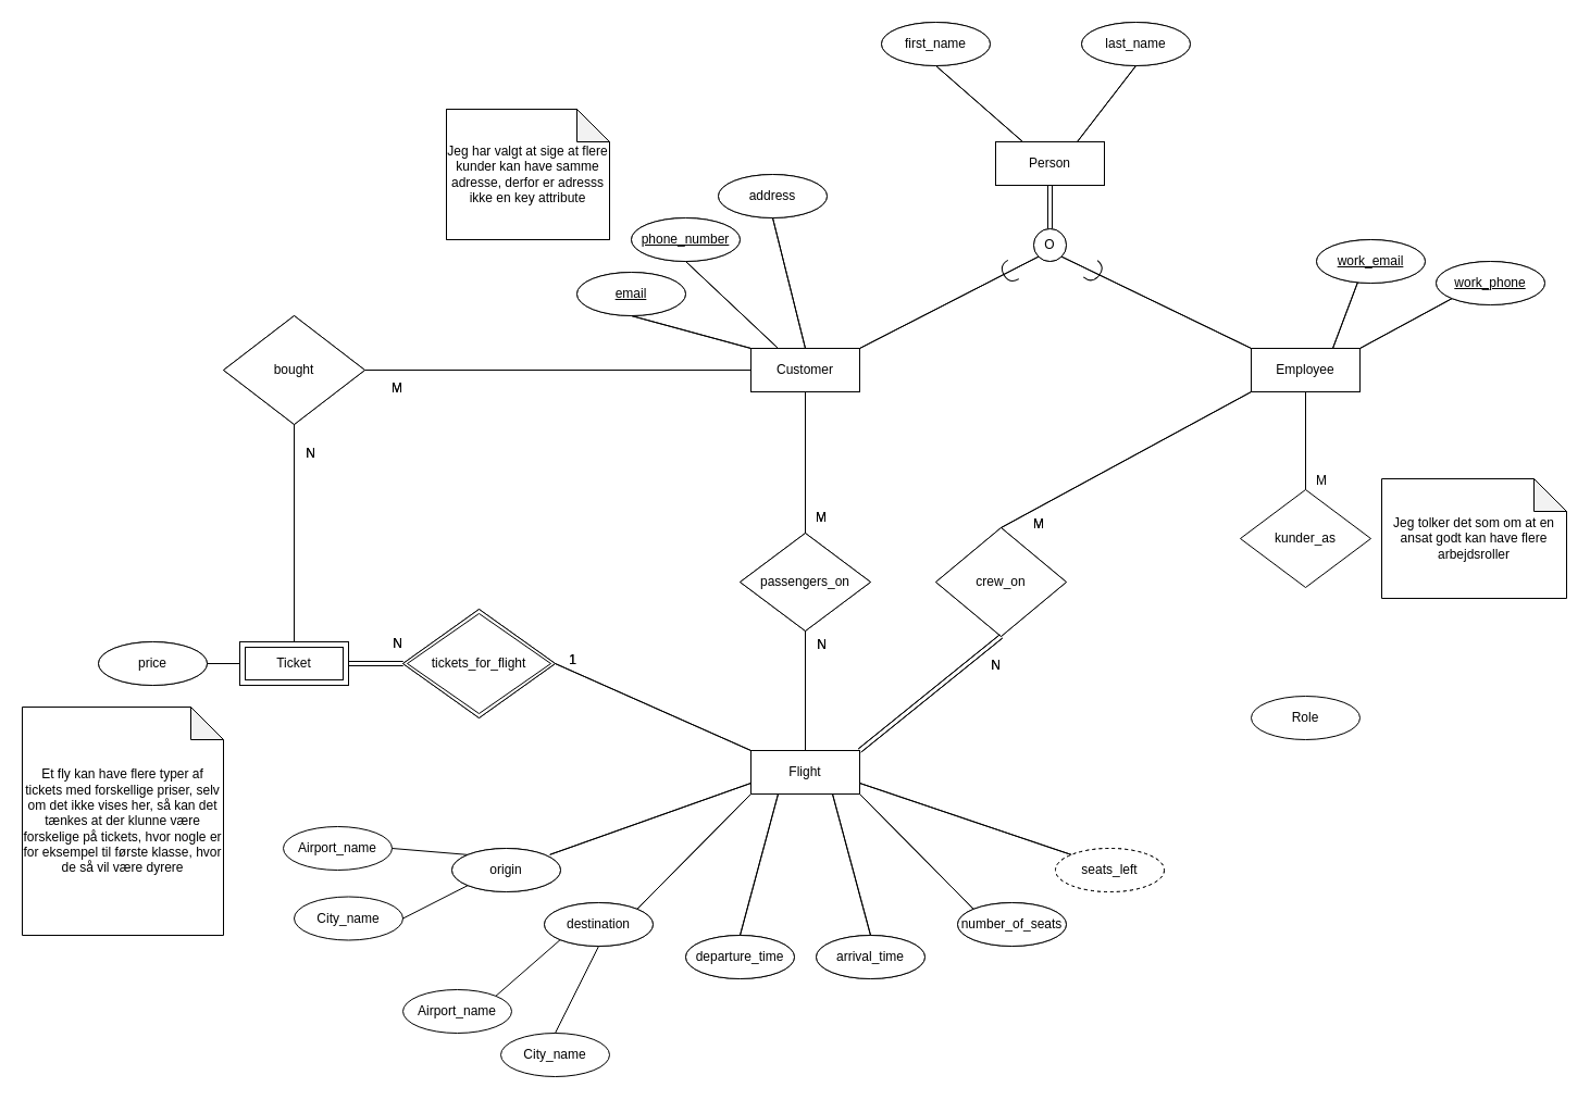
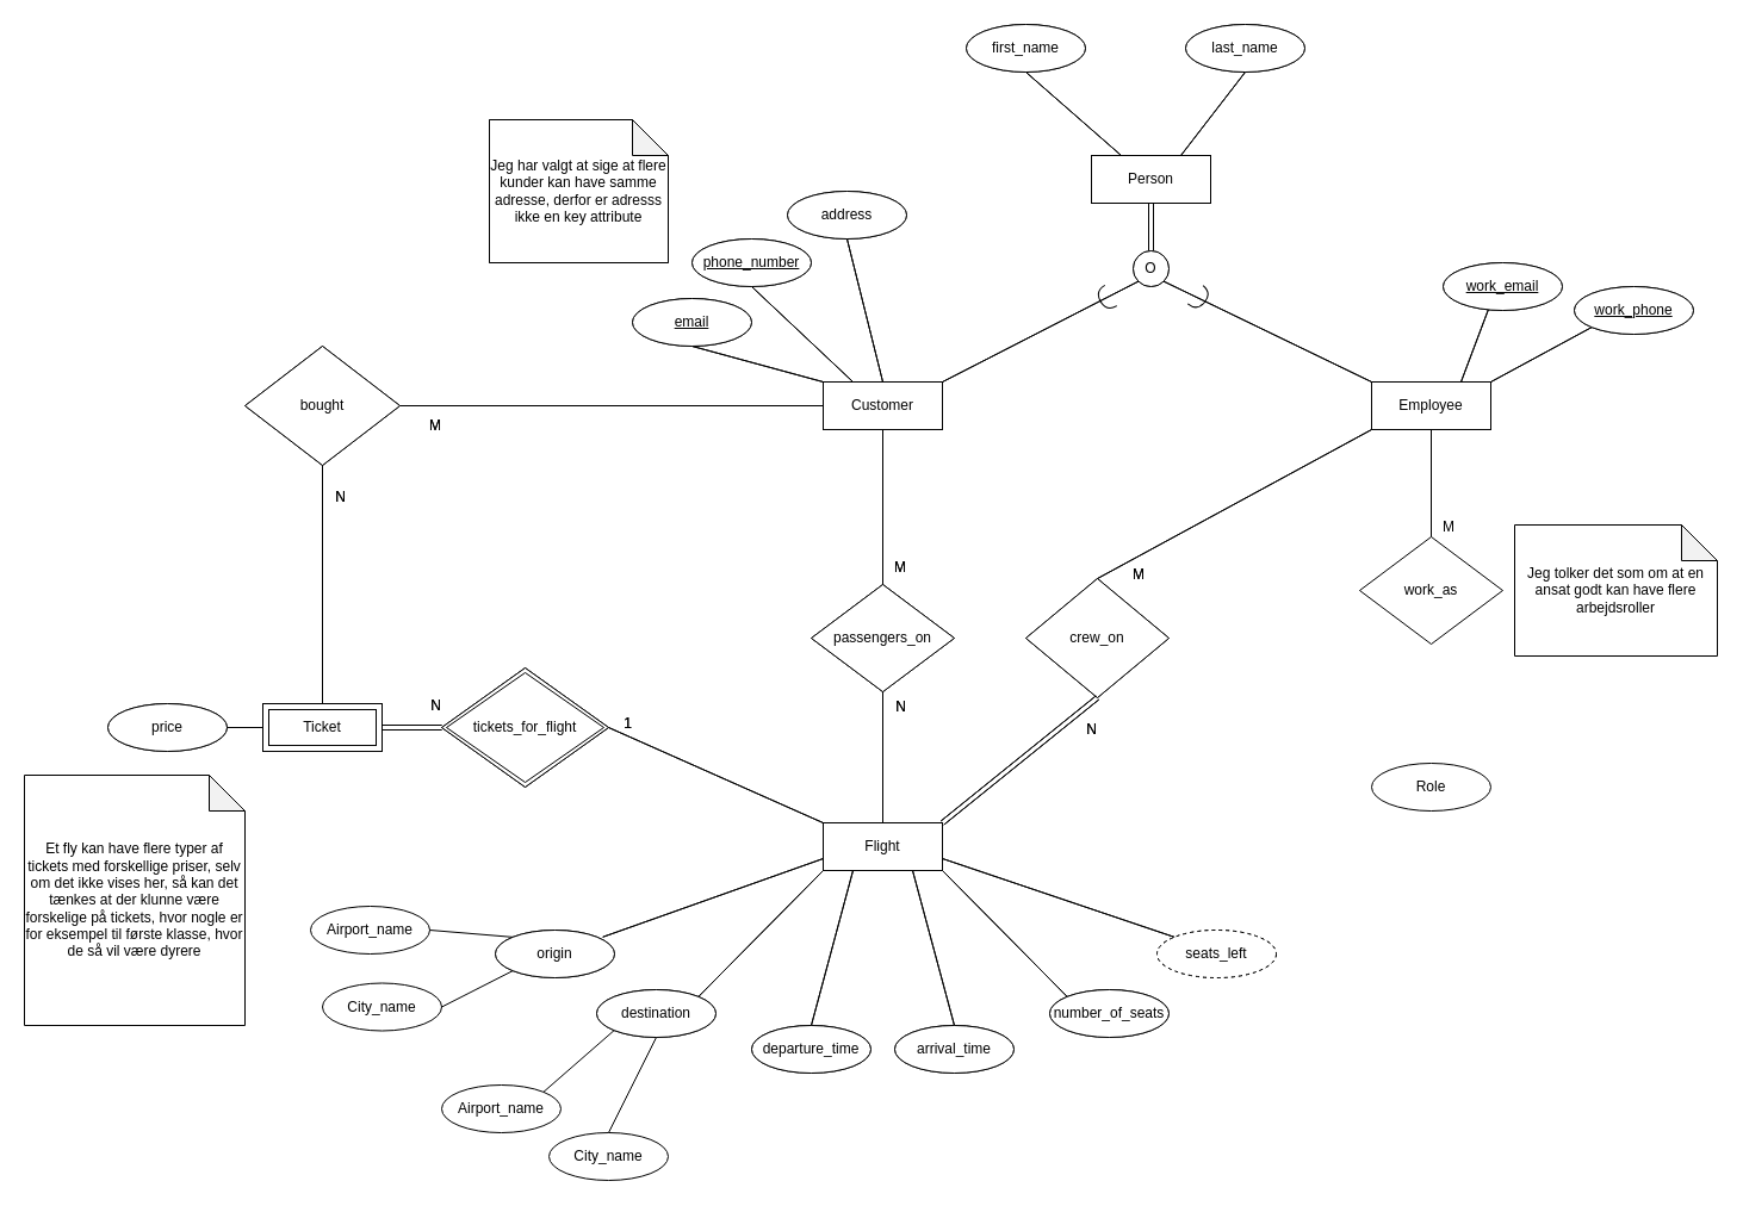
- <mxCell id="131" value="kunder_as" style="shape=rhombus;perimeter=rhombusPerimeter;whiteSpace=wrap;html=1;align=center;" vertex="1" parent="1"><mxGeometry x="1140" y="450" width="120" height="90" as="geometry" /></mxCell>
+ <mxCell id="131" value="work_as" style="shape=rhombus;perimeter=rhombusPerimeter;whiteSpace=wrap;html=1;align=center;" vertex="1" parent="1"><mxGeometry x="1140" y="450" width="120" height="90" as="geometry" /></mxCell>
